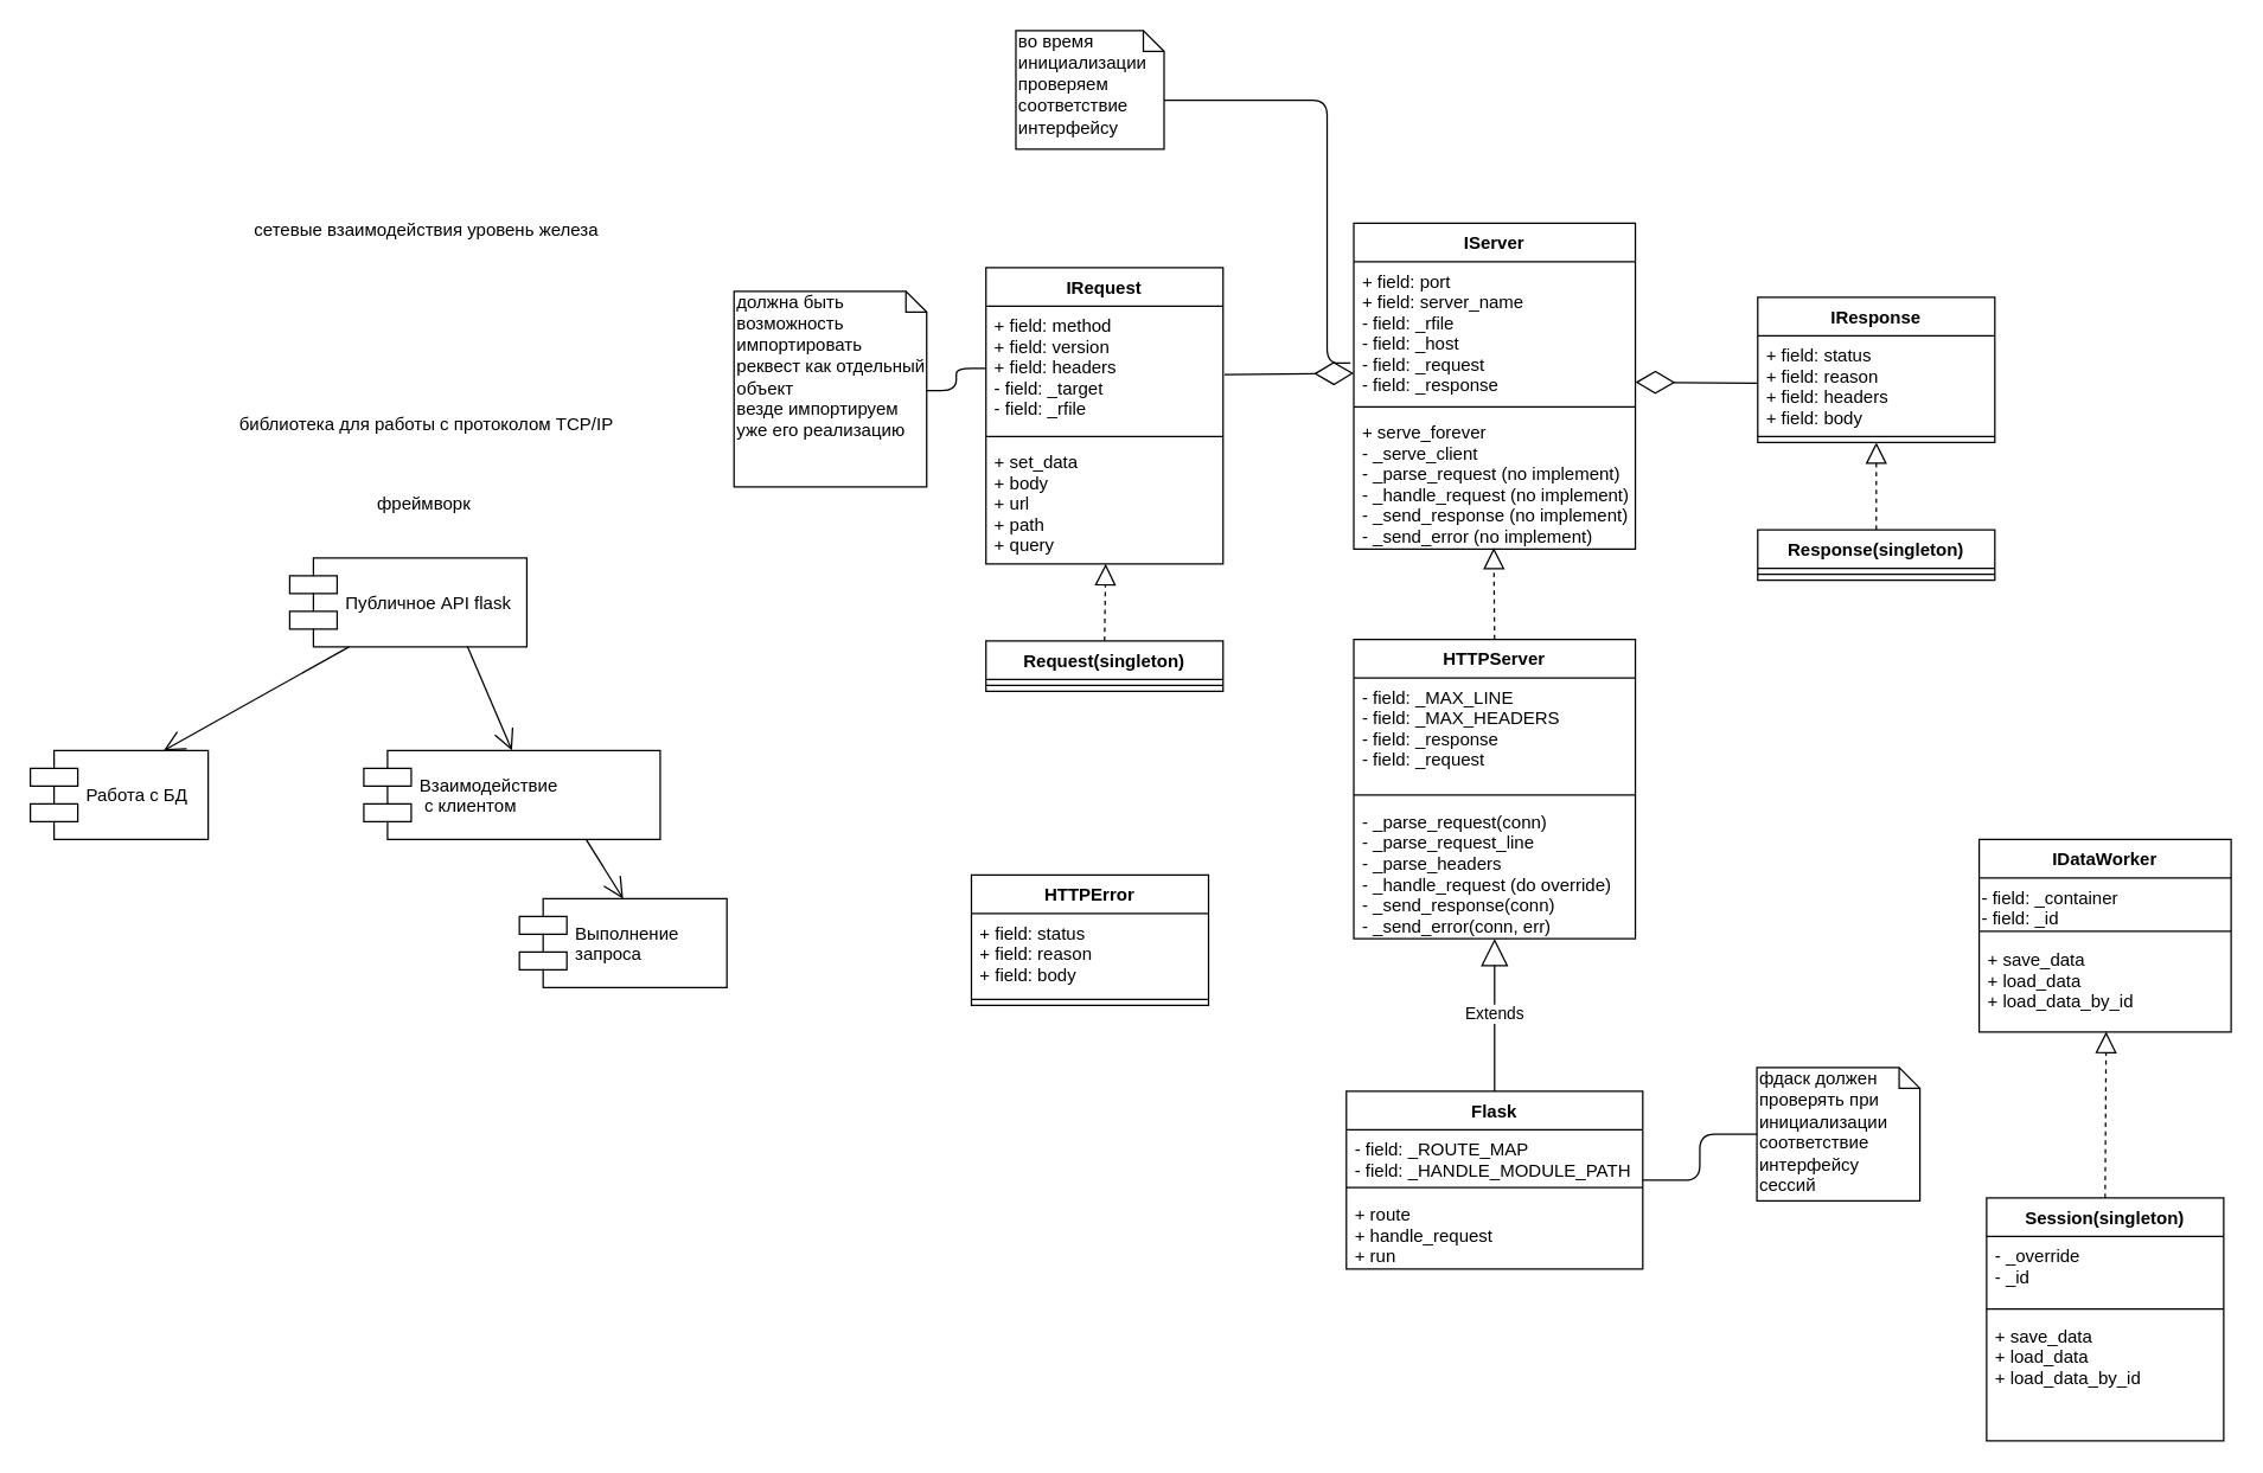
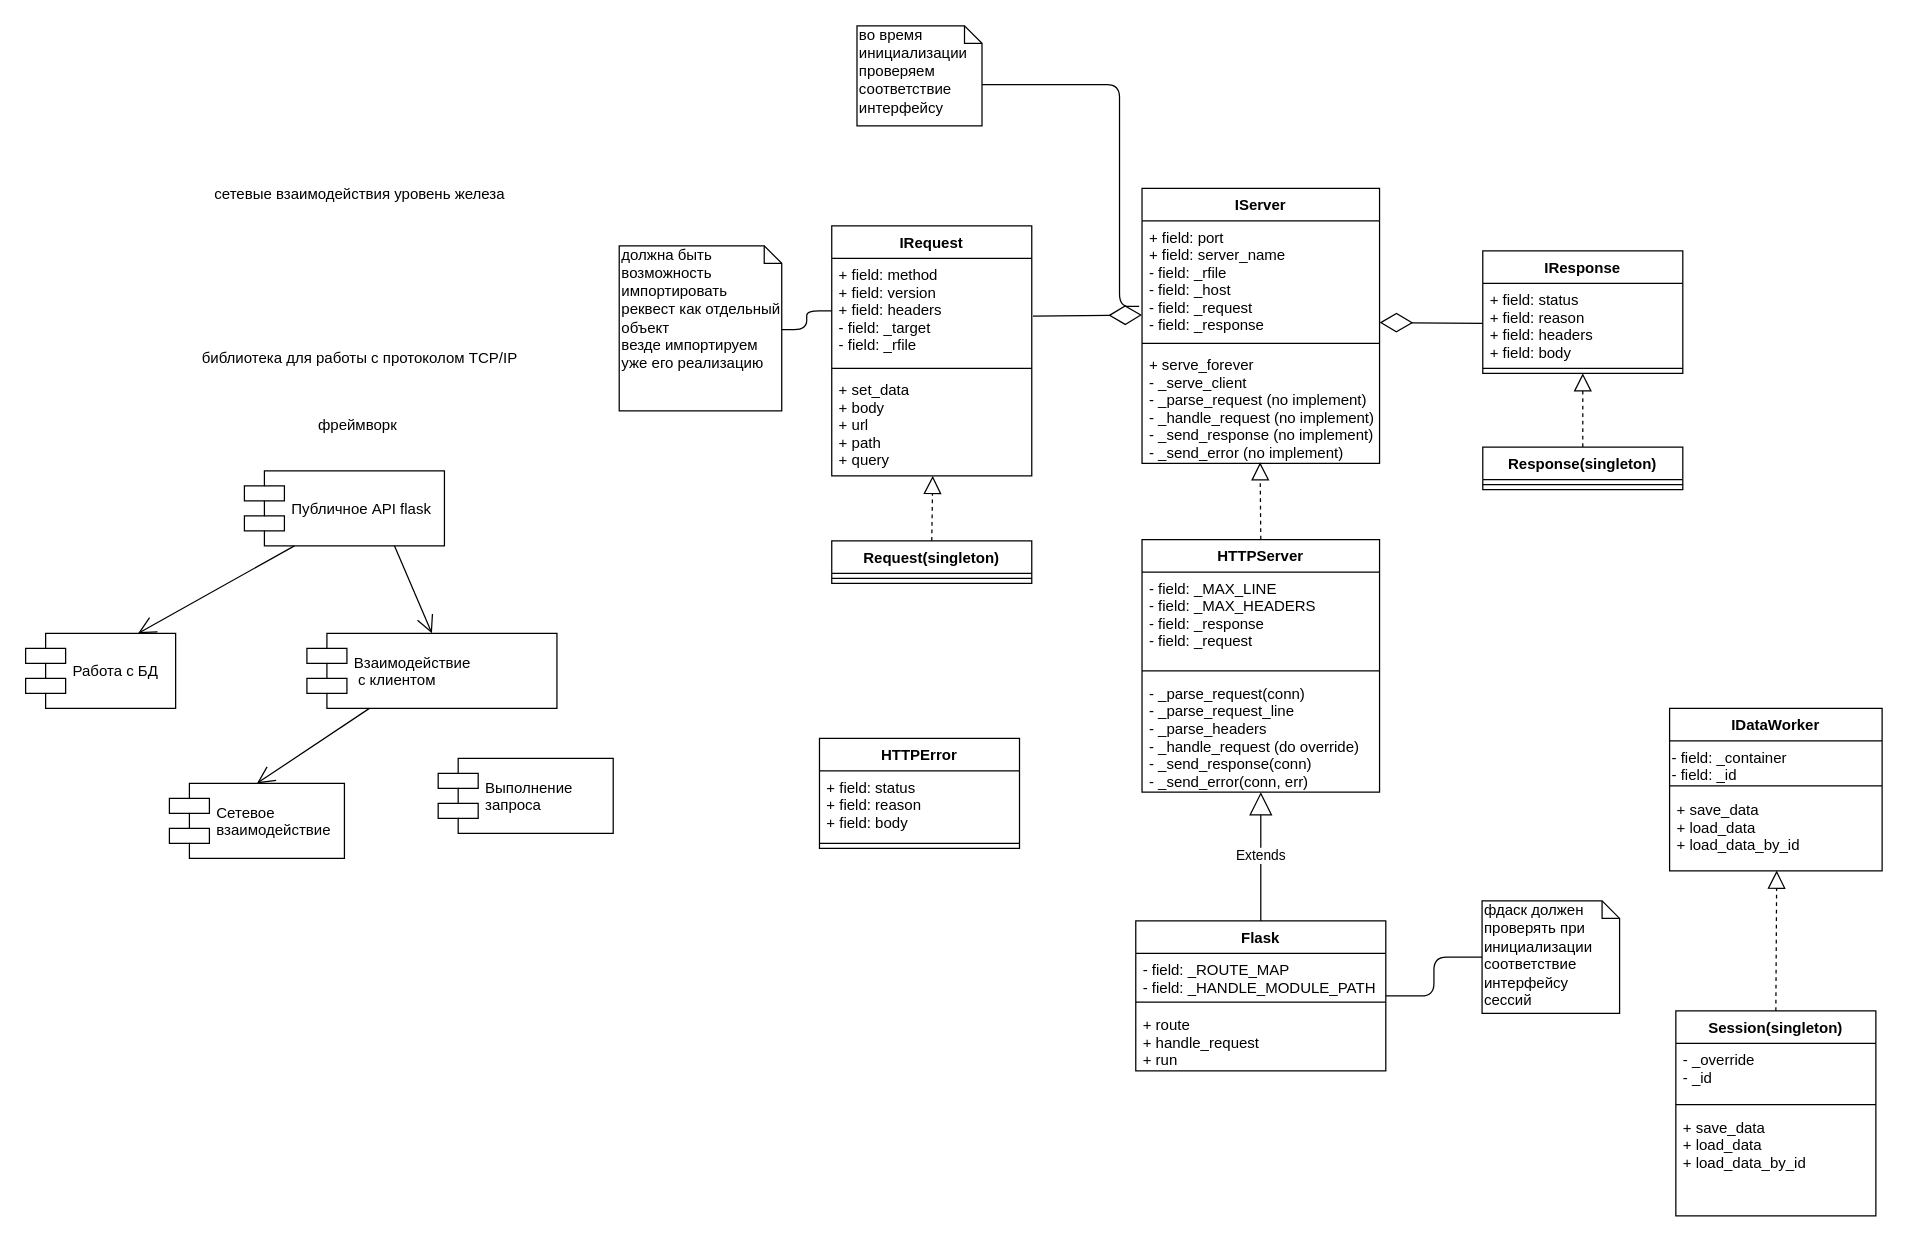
- <mxCell id="50" value="" style="endArrow=open;endFill=1;endSize=12;html=1;exitX=0.75;exitY=1;exitDx=0;exitDy=0;entryX=0.5;entryY=0;entryDx=0;entryDy=0;" edge="1" parent="1" source="42" target="48"><mxGeometry width="160" relative="1" as="geometry"><mxPoint x="325" y="586" as="sourcePoint" /><mxPoint x="325" y="656" as="targetPoint" /></mxGeometry></mxCell>
+ <mxCell id="49" value="" style="endArrow=open;endFill=1;endSize=12;html=1;exitX=0.25;exitY=1;exitDx=0;exitDy=0;entryX=0.5;entryY=0;entryDx=0;entryDy=0;" edge="1" parent="1" source="42" target="47"><mxGeometry width="160" relative="1" as="geometry"><mxPoint x="314.5" y="586" as="sourcePoint" /><mxPoint x="314.5" y="656" as="targetPoint" /></mxGeometry></mxCell>
+ <mxCell id="47" value="Сетевое &#10;взаимодействие" style="shape=component;align=left;spacingLeft=36;" vertex="1" parent="1"><mxGeometry x="135" y="626" width="140" height="60" as="geometry" /></mxCell>
